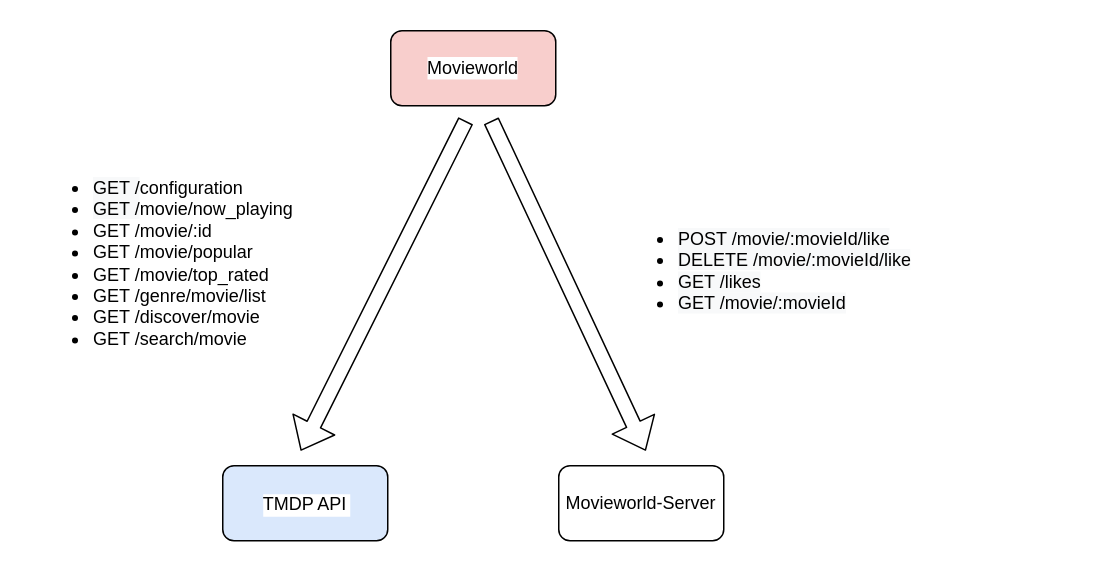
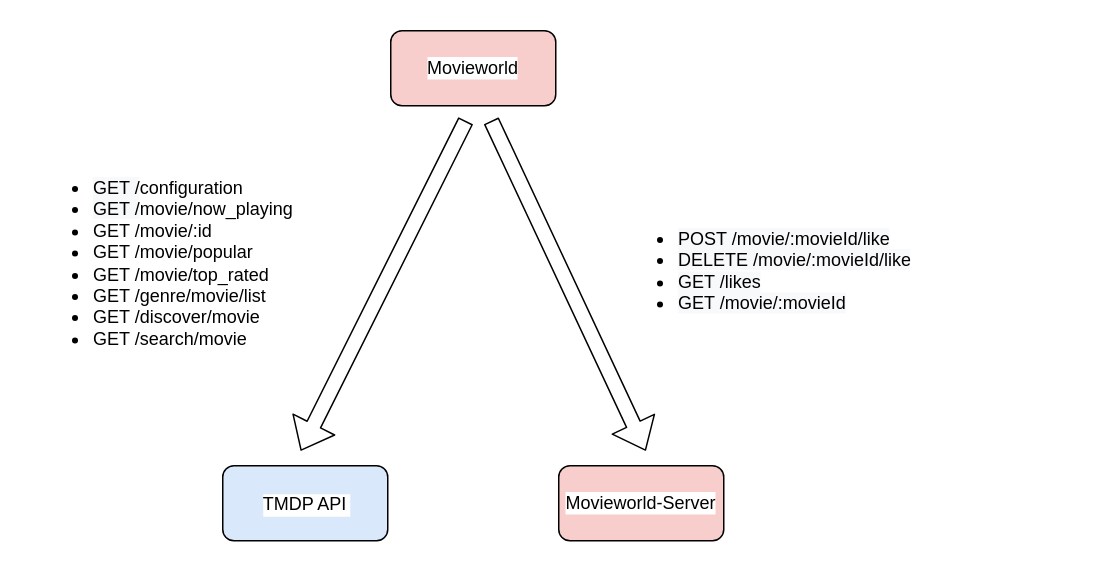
- <mxCell id="4" value="Movieworld-Server" style="rounded=1;whiteSpace=wrap;html=1;labelBackgroundColor=#ffffff;fontColor=#000000;" vertex="1" parent="1"><mxGeometry x="372" y="310" width="110" height="50" as="geometry" /></mxCell>
+ <mxCell id="4" value="Movieworld-Server" style="rounded=1;whiteSpace=wrap;html=1;labelBackgroundColor=#ffffff;fontColor=#000000;fillColor=#f8cecc;" vertex="1" parent="1"><mxGeometry x="372" y="310" width="110" height="50" as="geometry" /></mxCell>
